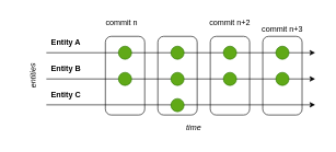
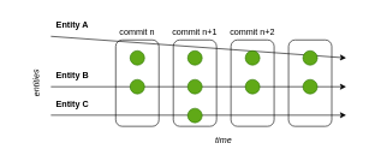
- <mxCell id="23" value="commit n" style="text;html=1;align=center;verticalAlign=middle;whiteSpace=wrap;rounded=0;" parent="1" vertex="1"><mxGeometry x="155" y="10" width="60" height="50" as="geometry" /></mxCell>
+ <mxCell id="23" value="commit n" style="text;html=1;align=center;verticalAlign=middle;whiteSpace=wrap;rounded=0;" parent="1" vertex="1"><mxGeometry x="160" y="20" width="60" height="50" as="geometry" /></mxCell>
- <mxCell id="25" value="commit n+2" style="text;html=1;align=center;verticalAlign=middle;whiteSpace=wrap;rounded=0;" parent="1" vertex="1"><mxGeometry x="315" y="10" width="70" height="50" as="geometry" /></mxCell>
+ <mxCell id="25" value="commit n+2" style="text;html=1;align=center;verticalAlign=middle;whiteSpace=wrap;rounded=0;" parent="1" vertex="1"><mxGeometry x="315" y="20" width="70" height="50" as="geometry" /></mxCell>
+ <mxCell id="24" value="commit n+1" style="text;html=1;align=center;verticalAlign=middle;whiteSpace=wrap;rounded=0;" parent="1" vertex="1"><mxGeometry x="235" y="20" width="70" height="50" as="geometry" /></mxCell>
- <mxCell id="26" value="commit n+3" style="text;html=1;align=center;verticalAlign=middle;whiteSpace=wrap;rounded=0;" parent="1" vertex="1"><mxGeometry x="395" y="20" width="70" height="50" as="geometry" /></mxCell>
- <mxCell id="5" value="&lt;b&gt;Entity A&lt;/b&gt;" style="text;html=1;align=center;verticalAlign=middle;whiteSpace=wrap;rounded=0;" parent="1" vertex="1"><mxGeometry x="70" y="50" width="60" height="30" as="geometry" /></mxCell>
+ <mxCell id="5" value="&lt;b&gt;Entity A&lt;/b&gt;" style="text;html=1;align=center;verticalAlign=middle;whiteSpace=wrap;rounded=0;" parent="1" vertex="1"><mxGeometry x="70" y="20" width="60" height="30" as="geometry" /></mxCell>
- <mxCell id="8" value="&lt;i&gt;time&lt;/i&gt;" style="text;html=1;align=center;verticalAlign=middle;whiteSpace=wrap;rounded=0;" parent="1" vertex="1"><mxGeometry x="265" y="180" width="60" height="30" as="geometry" /></mxCell>
+ <mxCell id="8" value="&lt;i&gt;time&lt;/i&gt;" style="text;html=1;align=center;verticalAlign=middle;whiteSpace=wrap;rounded=0;" parent="1" vertex="1"><mxGeometry x="280" y="180" width="60" height="30" as="geometry" /></mxCell>
